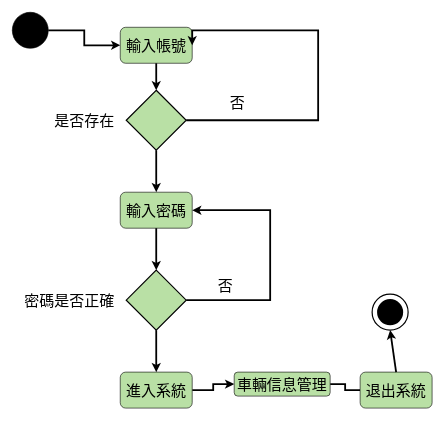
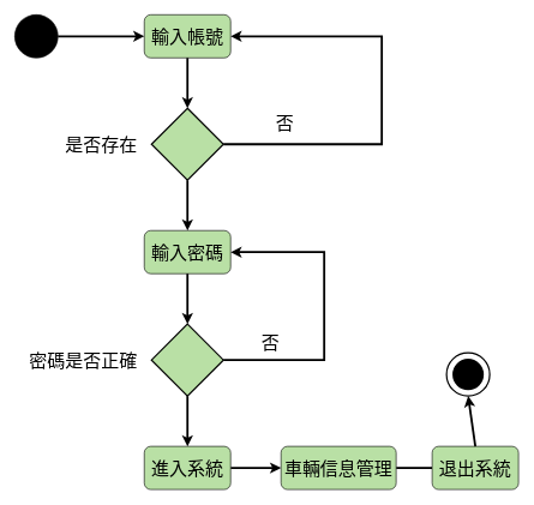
- <mxCell id="4" value="&lt;font style=&quot;font-size: 25px;&quot;&gt;輸入帳號&lt;/font&gt;" style="rounded=1;whiteSpace=wrap;html=1;fillColor=#B9E0A5;" vertex="1" parent="1"><mxGeometry x="200" y="45" width="120" height="60" as="geometry" /></mxCell>
+ <mxCell id="4" value="&lt;font style=&quot;font-size: 25px;&quot;&gt;輸入帳號&lt;/font&gt;" style="rounded=1;whiteSpace=wrap;html=1;fillColor=#B9E0A5;" vertex="1" parent="1"><mxGeometry x="200" y="20" width="120" height="60" as="geometry" /></mxCell>
- <mxCell id="15" value="&lt;font style=&quot;font-size: 25px;&quot;&gt;車輛信息管理&lt;/font&gt;" style="rounded=1;whiteSpace=wrap;html=1;fillColor=#B9E0A5;" vertex="1" parent="1"><mxGeometry x="390" y="620" width="160" height="40" as="geometry" /></mxCell>
+ <mxCell id="15" value="&lt;font style=&quot;font-size: 25px;&quot;&gt;車輛信息管理&lt;/font&gt;" style="rounded=1;whiteSpace=wrap;html=1;fillColor=#B9E0A5;" vertex="1" parent="1"><mxGeometry x="390" y="620" width="160" height="60" as="geometry" /></mxCell>
